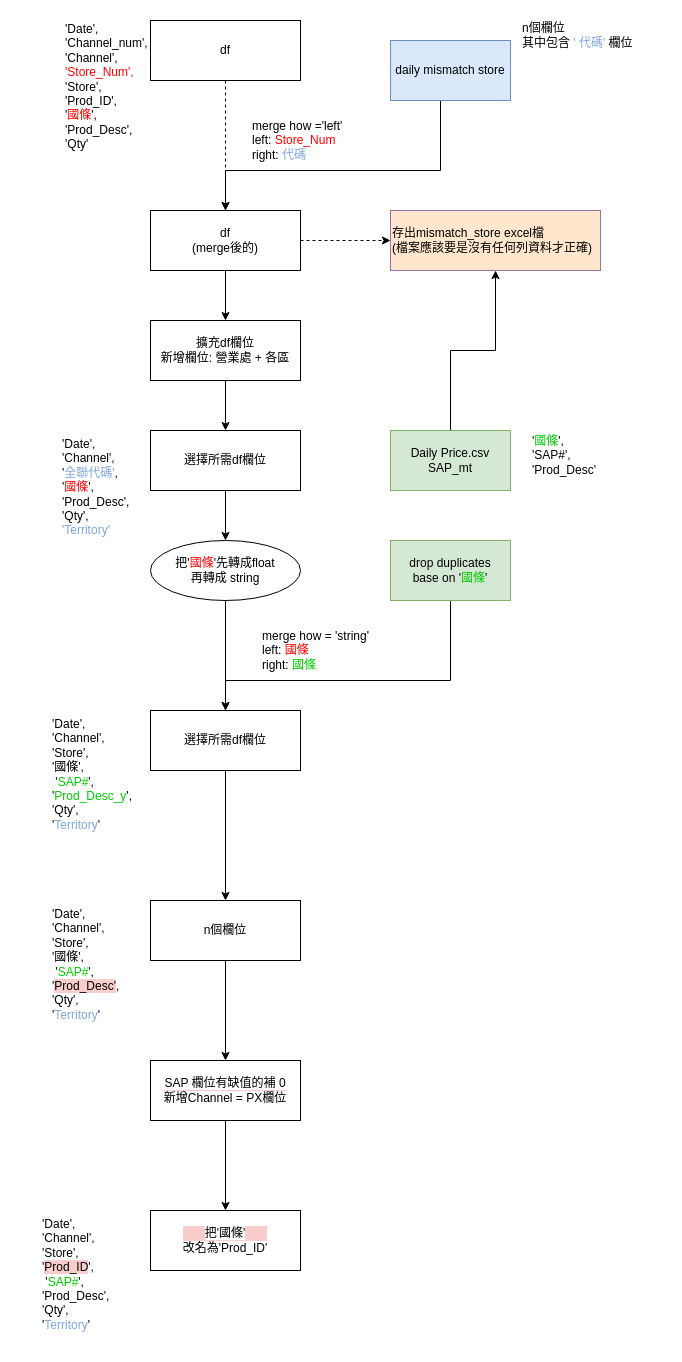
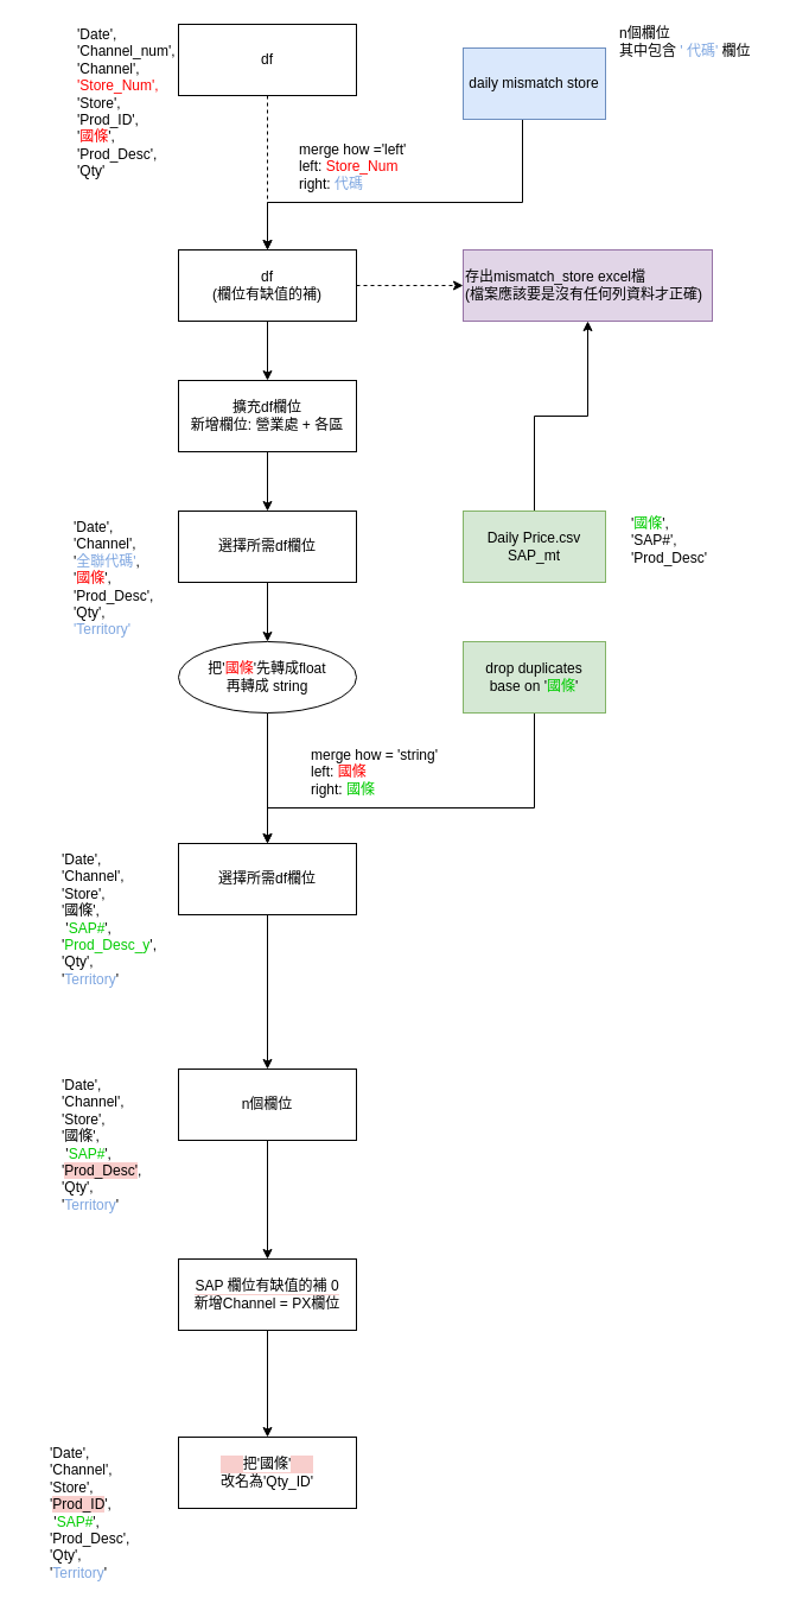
- <mxCell id="8" value="df&lt;br&gt;(merge後的)" style="rounded=0;whiteSpace=wrap;html=1;" vertex="1" parent="1"><mxGeometry x="150" y="210" width="150" height="60" as="geometry" /></mxCell>
+ <mxCell id="8" value="df&lt;br&gt;(欄位有缺值的補)" style="rounded=0;whiteSpace=wrap;html=1;" vertex="1" parent="1"><mxGeometry x="150" y="210" width="150" height="60" as="geometry" /></mxCell>
- <mxCell id="11" value="存出mismatch_store excel檔&lt;br&gt;(檔案應該要是沒有任何列資料才正確)" style="rounded=0;whiteSpace=wrap;html=1;fontFamily=Helvetica;fontSize=12;align=left;strokeColor=#9673a6;fillColor=#ffe6cc;" vertex="1" parent="1"><mxGeometry x="390" y="210" width="210" height="60" as="geometry" /></mxCell>
+ <mxCell id="11" value="存出mismatch_store excel檔&lt;br&gt;(檔案應該要是沒有任何列資料才正確)" style="rounded=0;whiteSpace=wrap;html=1;fontFamily=Helvetica;fontSize=12;align=left;strokeColor=#9673a6;fillColor=#e1d5e7;" vertex="1" parent="1"><mxGeometry x="390" y="210" width="210" height="60" as="geometry" /></mxCell>
- <mxCell id="34" value="&lt;span style=&quot;background-color: rgb(255 , 255 , 255)&quot;&gt;把'國條'&lt;br&gt;改名為'Prod_ID'&lt;/span&gt;" style="rounded=0;whiteSpace=wrap;html=1;labelBackgroundColor=#F8CECC;fontSize=12;fontColor=#000000;strokeColor=default;align=center;verticalAlign=middle;" vertex="1" parent="1"><mxGeometry x="150" y="1210" width="150" height="60" as="geometry" /></mxCell>
+ <mxCell id="34" value="&lt;span style=&quot;background-color: rgb(255 , 255 , 255)&quot;&gt;把'國條'&lt;br&gt;改名為'Qty_ID'&lt;/span&gt;" style="rounded=0;whiteSpace=wrap;html=1;labelBackgroundColor=#F8CECC;fontSize=12;fontColor=#000000;strokeColor=default;align=center;verticalAlign=middle;" vertex="1" parent="1"><mxGeometry x="150" y="1210" width="150" height="60" as="geometry" /></mxCell>
